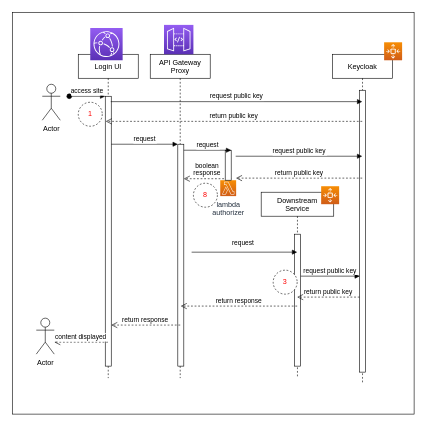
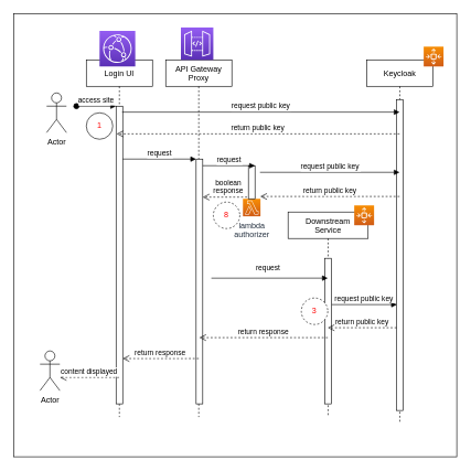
- <mxCell id="30" value="1" style="ellipse;whiteSpace=wrap;html=1;align=center;dashed=1;fontColor=#FF0000;" parent="1" vertex="1"><mxGeometry x="130" y="170" width="40" height="40" as="geometry" /></mxCell>
+ <mxCell id="30" value="1" style="ellipse;whiteSpace=wrap;html=1;align=center;dashed=0;fontColor=#FF0000;" parent="1" vertex="1"><mxGeometry x="130" y="170" width="40" height="40" as="geometry" /></mxCell>
